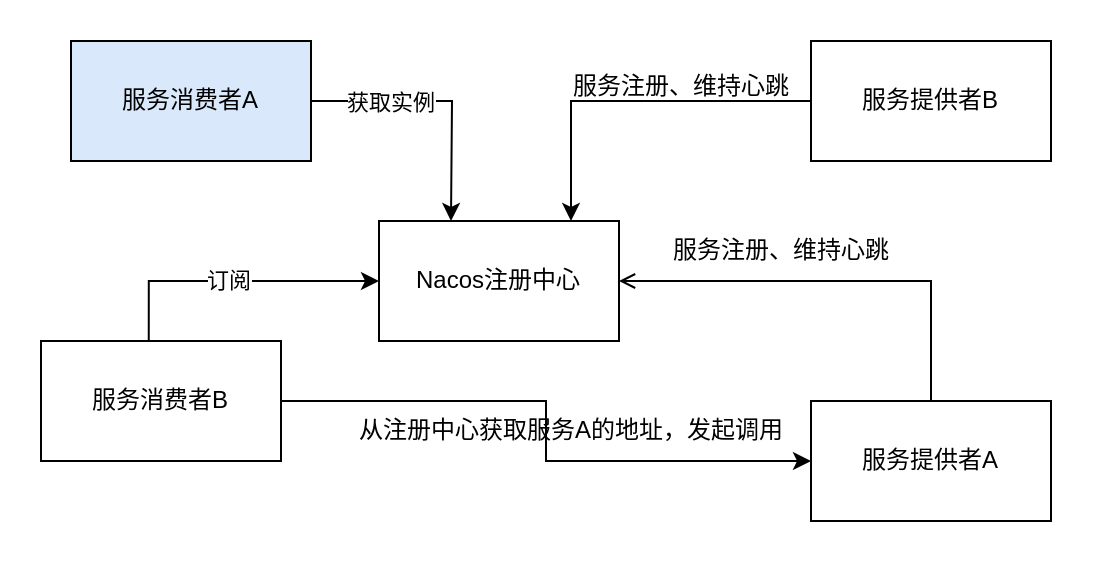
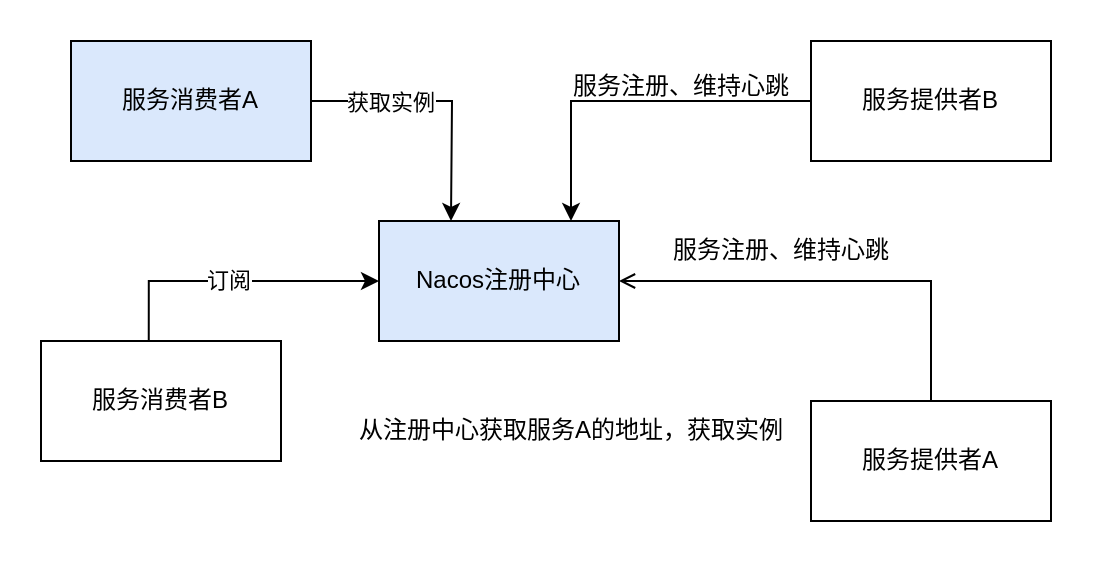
- <mxCell id="2" value="Nacos注册中心" style="rounded=0;whiteSpace=wrap;html=1;" vertex="1" parent="1"><mxGeometry x="189" y="110" width="120" height="60" as="geometry" /></mxCell>
+ <mxCell id="2" value="Nacos注册中心" style="rounded=0;whiteSpace=wrap;html=1;fillColor=#dae8fc;" vertex="1" parent="1"><mxGeometry x="189" y="110" width="120" height="60" as="geometry" /></mxCell>
- <mxCell id="8" style="edgeStyle=orthogonalEdgeStyle;rounded=0;orthogonalLoop=1;jettySize=auto;html=1;" edge="1" parent="1" source="9" target="4"><mxGeometry relative="1" as="geometry" /></mxCell>
- <mxCell id="16" value="从注册中心获取服务A的地址，发起调用" style="text;html=1;align=center;verticalAlign=middle;resizable=0;points=[];autosize=1;strokeColor=none;fillColor=none;" vertex="1" parent="1"><mxGeometry x="165" y="200" width="240" height="30" as="geometry" /></mxCell>
+ <mxCell id="16" value="从注册中心获取服务A的地址，获取实例" style="text;html=1;align=center;verticalAlign=middle;resizable=0;points=[];autosize=1;strokeColor=none;fillColor=none;" vertex="1" parent="1"><mxGeometry x="165" y="200" width="240" height="30" as="geometry" /></mxCell>
